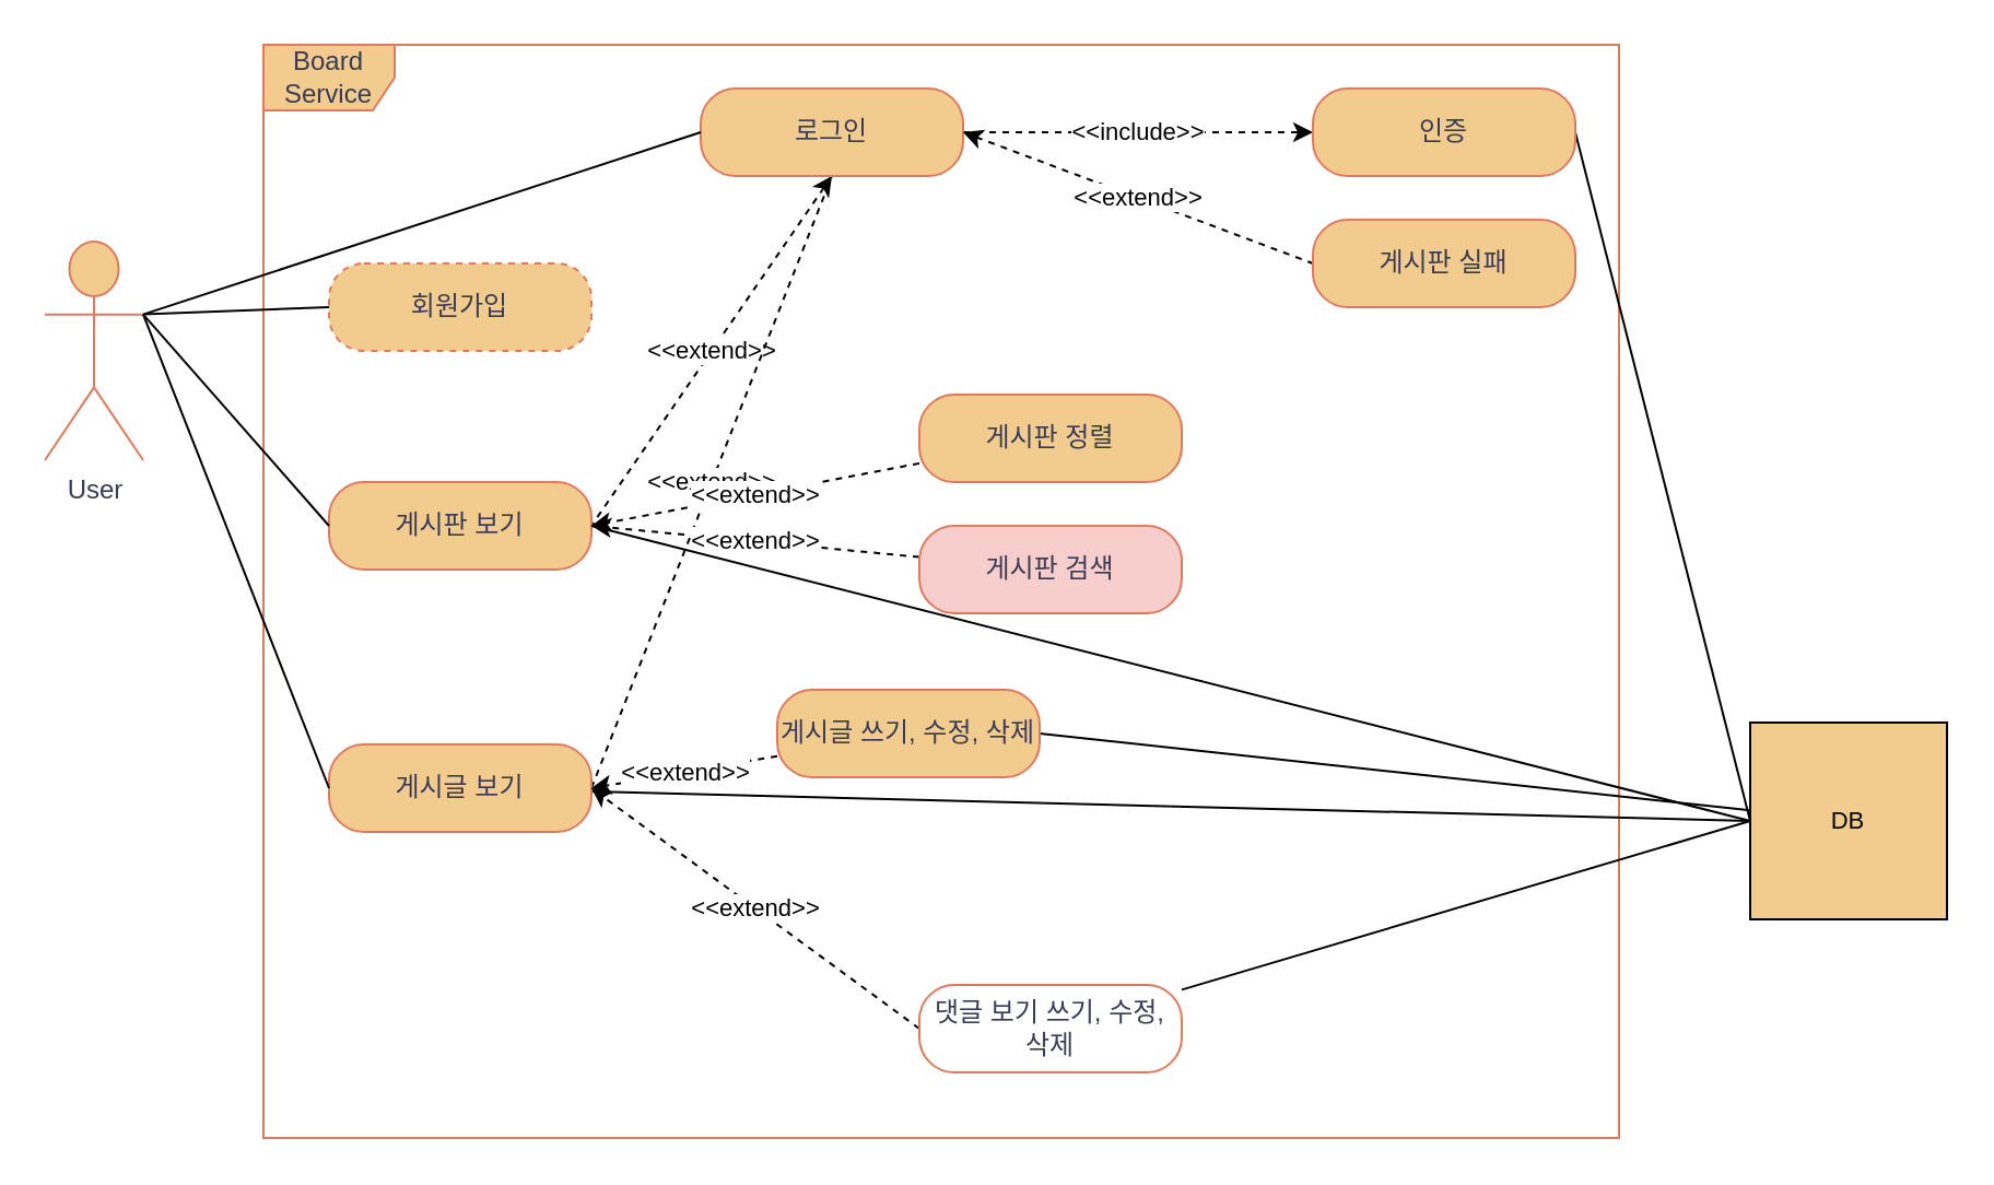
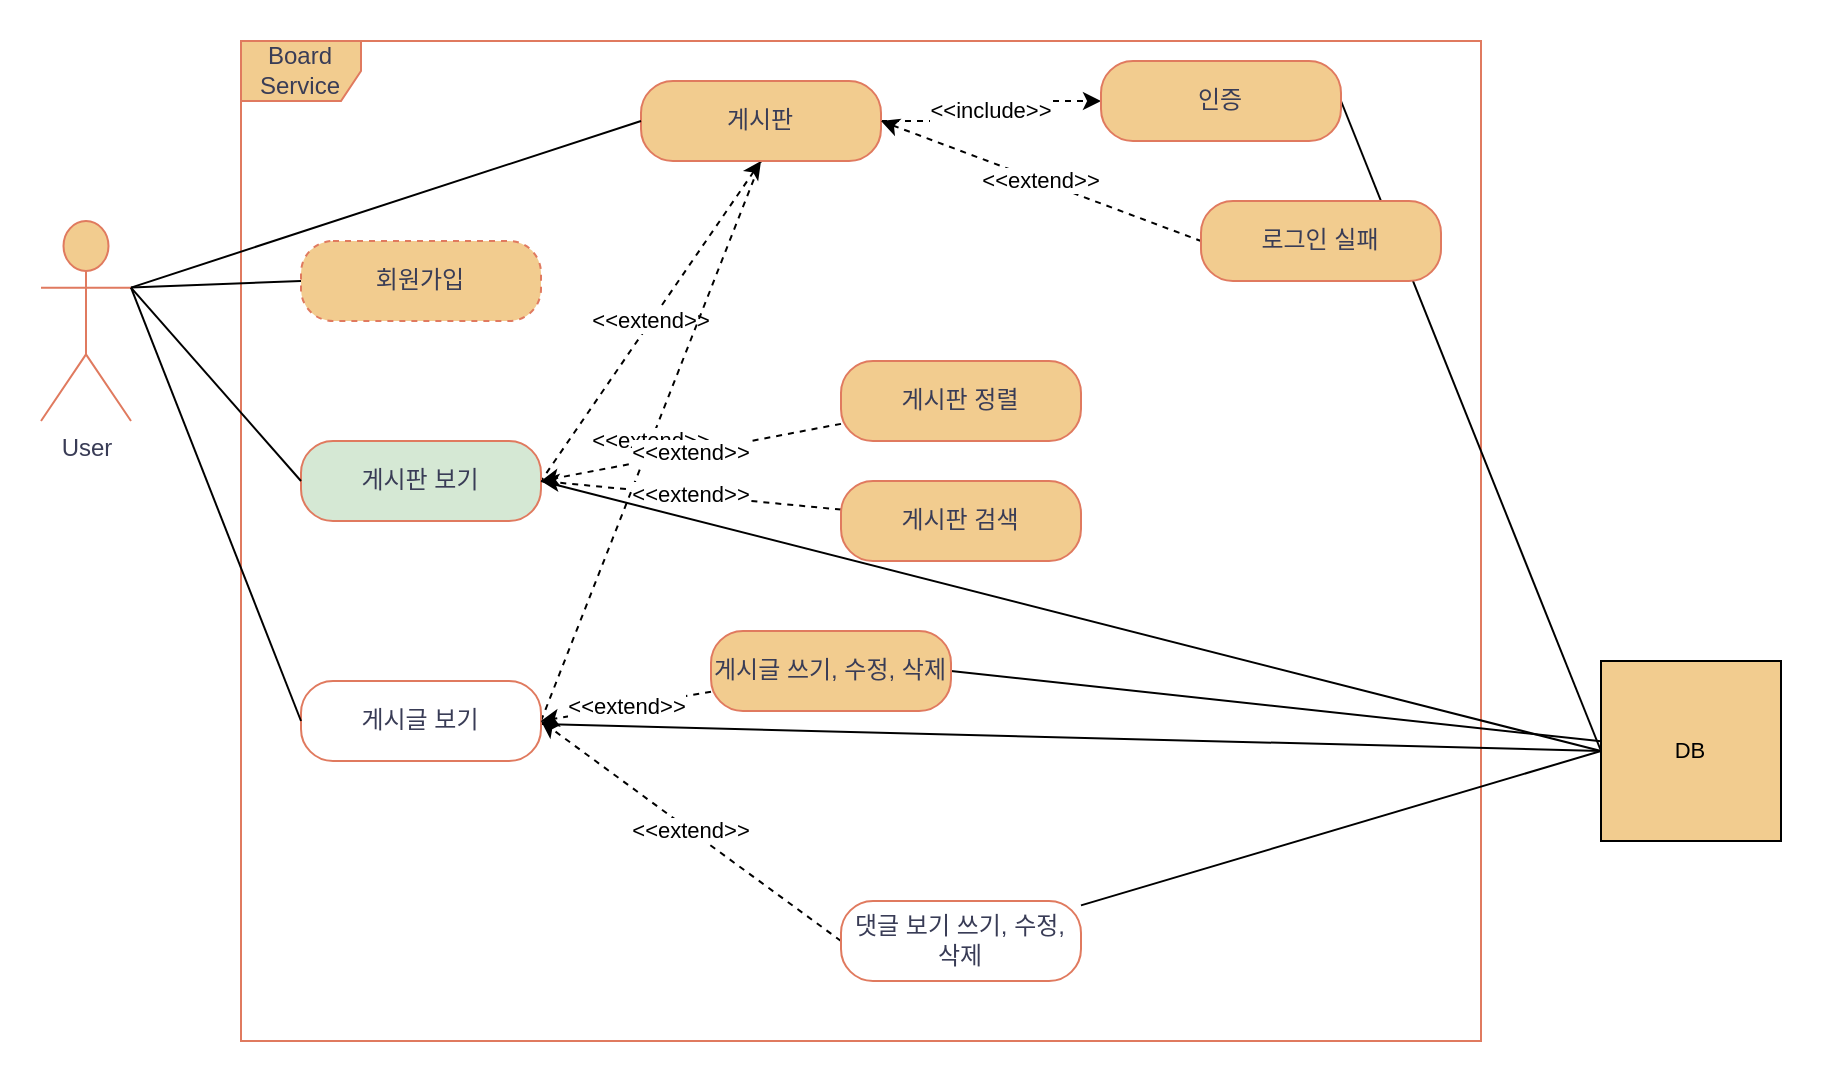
- <mxCell id="11" value="로그인" style="rounded=1;whiteSpace=wrap;html=1;arcSize=40;labelBackgroundColor=none;fillColor=#F2CC8F;strokeColor=#E07A5F;fontColor=#393C56;" vertex="1" parent="1"><mxGeometry x="320" y="40" width="120" height="40" as="geometry" /></mxCell>
+ <mxCell id="11" value="게시판" style="rounded=1;whiteSpace=wrap;html=1;arcSize=40;labelBackgroundColor=none;fillColor=#F2CC8F;strokeColor=#E07A5F;fontColor=#393C56;" vertex="1" parent="1"><mxGeometry x="320" y="40" width="120" height="40" as="geometry" /></mxCell>
- <mxCell id="13" value="인증" style="rounded=1;whiteSpace=wrap;html=1;arcSize=40;labelBackgroundColor=none;fillColor=#F2CC8F;strokeColor=#E07A5F;fontColor=#393C56;" vertex="1" parent="1"><mxGeometry x="600" y="40" width="120" height="40" as="geometry" /></mxCell>
+ <mxCell id="13" value="인증" style="rounded=1;whiteSpace=wrap;html=1;arcSize=40;labelBackgroundColor=none;fillColor=#F2CC8F;strokeColor=#E07A5F;fontColor=#393C56;" vertex="1" parent="1"><mxGeometry x="550" y="30" width="120" height="40" as="geometry" /></mxCell>
- <mxCell id="15" value="게시판 실패" style="rounded=1;whiteSpace=wrap;html=1;arcSize=40;labelBackgroundColor=none;fillColor=#F2CC8F;strokeColor=#E07A5F;fontColor=#393C56;" vertex="1" parent="1"><mxGeometry x="600" y="100" width="120" height="40" as="geometry" /></mxCell>
+ <mxCell id="15" value="로그인 실패" style="rounded=1;whiteSpace=wrap;html=1;arcSize=40;labelBackgroundColor=none;fillColor=#F2CC8F;strokeColor=#E07A5F;fontColor=#393C56;" vertex="1" parent="1"><mxGeometry x="600" y="100" width="120" height="40" as="geometry" /></mxCell>
- <mxCell id="6" value="게시판 보기" style="rounded=1;whiteSpace=wrap;html=1;arcSize=40;labelBackgroundColor=none;fillColor=#F2CC8F;strokeColor=#E07A5F;fontColor=#393C56;" vertex="1" parent="1"><mxGeometry x="150" y="220" width="120" height="40" as="geometry" /></mxCell>
+ <mxCell id="6" value="게시판 보기" style="rounded=1;whiteSpace=wrap;html=1;arcSize=40;labelBackgroundColor=none;fillColor=#d5e8d4;strokeColor=#E07A5F;fontColor=#393C56;" vertex="1" parent="1"><mxGeometry x="150" y="220" width="120" height="40" as="geometry" /></mxCell>
- <mxCell id="19" value="게시판 검색" style="rounded=1;whiteSpace=wrap;html=1;arcSize=40;labelBackgroundColor=none;fillColor=#f8cecc;strokeColor=#E07A5F;fontColor=#393C56;" vertex="1" parent="1"><mxGeometry x="420" y="240" width="120" height="40" as="geometry" /></mxCell>
+ <mxCell id="19" value="게시판 검색" style="rounded=1;whiteSpace=wrap;html=1;arcSize=40;labelBackgroundColor=none;fillColor=#F2CC8F;strokeColor=#E07A5F;fontColor=#393C56;" vertex="1" parent="1"><mxGeometry x="420" y="240" width="120" height="40" as="geometry" /></mxCell>
- <mxCell id="9" value="게시글 보기" style="rounded=1;whiteSpace=wrap;html=1;arcSize=40;labelBackgroundColor=none;fillColor=#F2CC8F;strokeColor=#E07A5F;fontColor=#393C56;" vertex="1" parent="1"><mxGeometry x="150" y="340" width="120" height="40" as="geometry" /></mxCell>
+ <mxCell id="9" value="게시글 보기" style="rounded=1;whiteSpace=wrap;html=1;arcSize=40;labelBackgroundColor=none;fillColor=#ffffff;strokeColor=#E07A5F;fontColor=#393C56;" vertex="1" parent="1"><mxGeometry x="150" y="340" width="120" height="40" as="geometry" /></mxCell>
